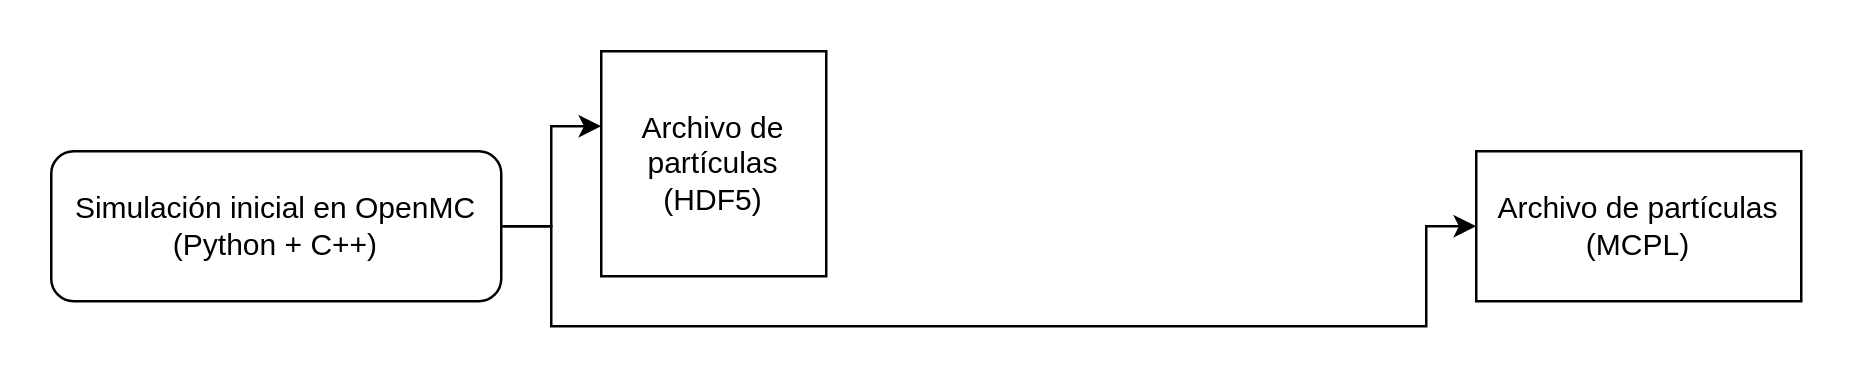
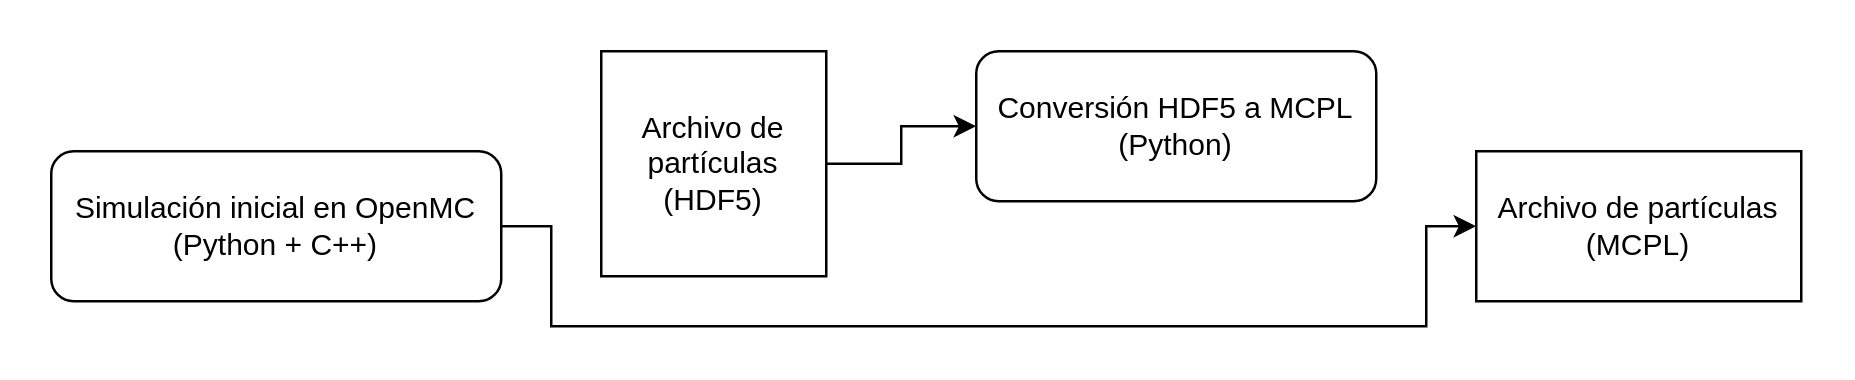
+ <mxCell id="6" value="Conversión HDF5 a MCPL&lt;div&gt;(Python)&lt;/div&gt;" style="whiteSpace=wrap;html=1;rounded=1;" vertex="1" parent="1"><mxGeometry x="390" y="20" width="160" height="60" as="geometry" /></mxCell>
+ <mxCell id="4" value="" style="edgeStyle=orthogonalEdgeStyle;rounded=0;orthogonalLoop=1;jettySize=auto;html=1;" edge="1" parent="1" source="5" target="6"><mxGeometry relative="1" as="geometry" /></mxCell>
- <mxCell id="2" value="" style="edgeStyle=orthogonalEdgeStyle;rounded=0;orthogonalLoop=1;jettySize=auto;html=1;" edge="1" parent="1" source="3" target="5"><mxGeometry relative="1" as="geometry"><Array as="points"><mxPoint x="220" y="90" /><mxPoint x="220" y="50" /></Array></mxGeometry></mxCell>
